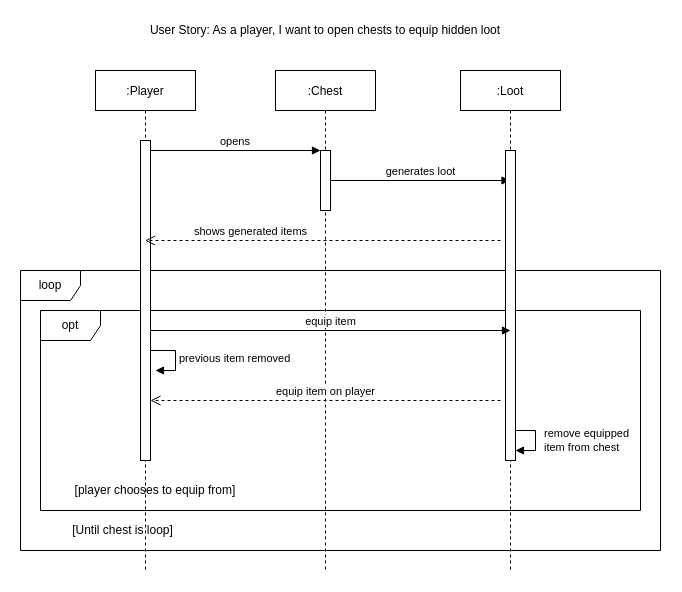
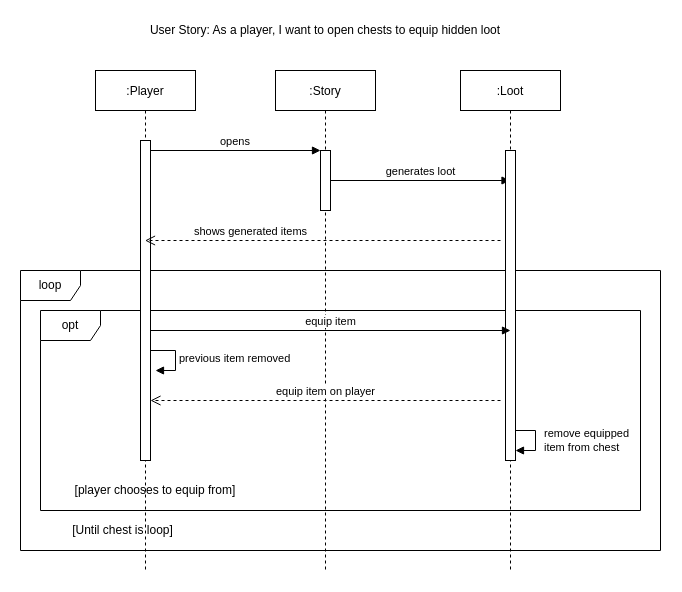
- <mxCell id="7" value=":Chest" style="shape=umlLifeline;perimeter=lifelinePerimeter;container=1;collapsible=0;recursiveResize=0;rounded=0;shadow=0;strokeWidth=1;" parent="1" vertex="1"><mxGeometry x="275" y="70" width="100" height="500" as="geometry" /></mxCell>
+ <mxCell id="7" value=":Story" style="shape=umlLifeline;perimeter=lifelinePerimeter;container=1;collapsible=0;recursiveResize=0;rounded=0;shadow=0;strokeWidth=1;" parent="1" vertex="1"><mxGeometry x="275" y="70" width="100" height="500" as="geometry" /></mxCell>
